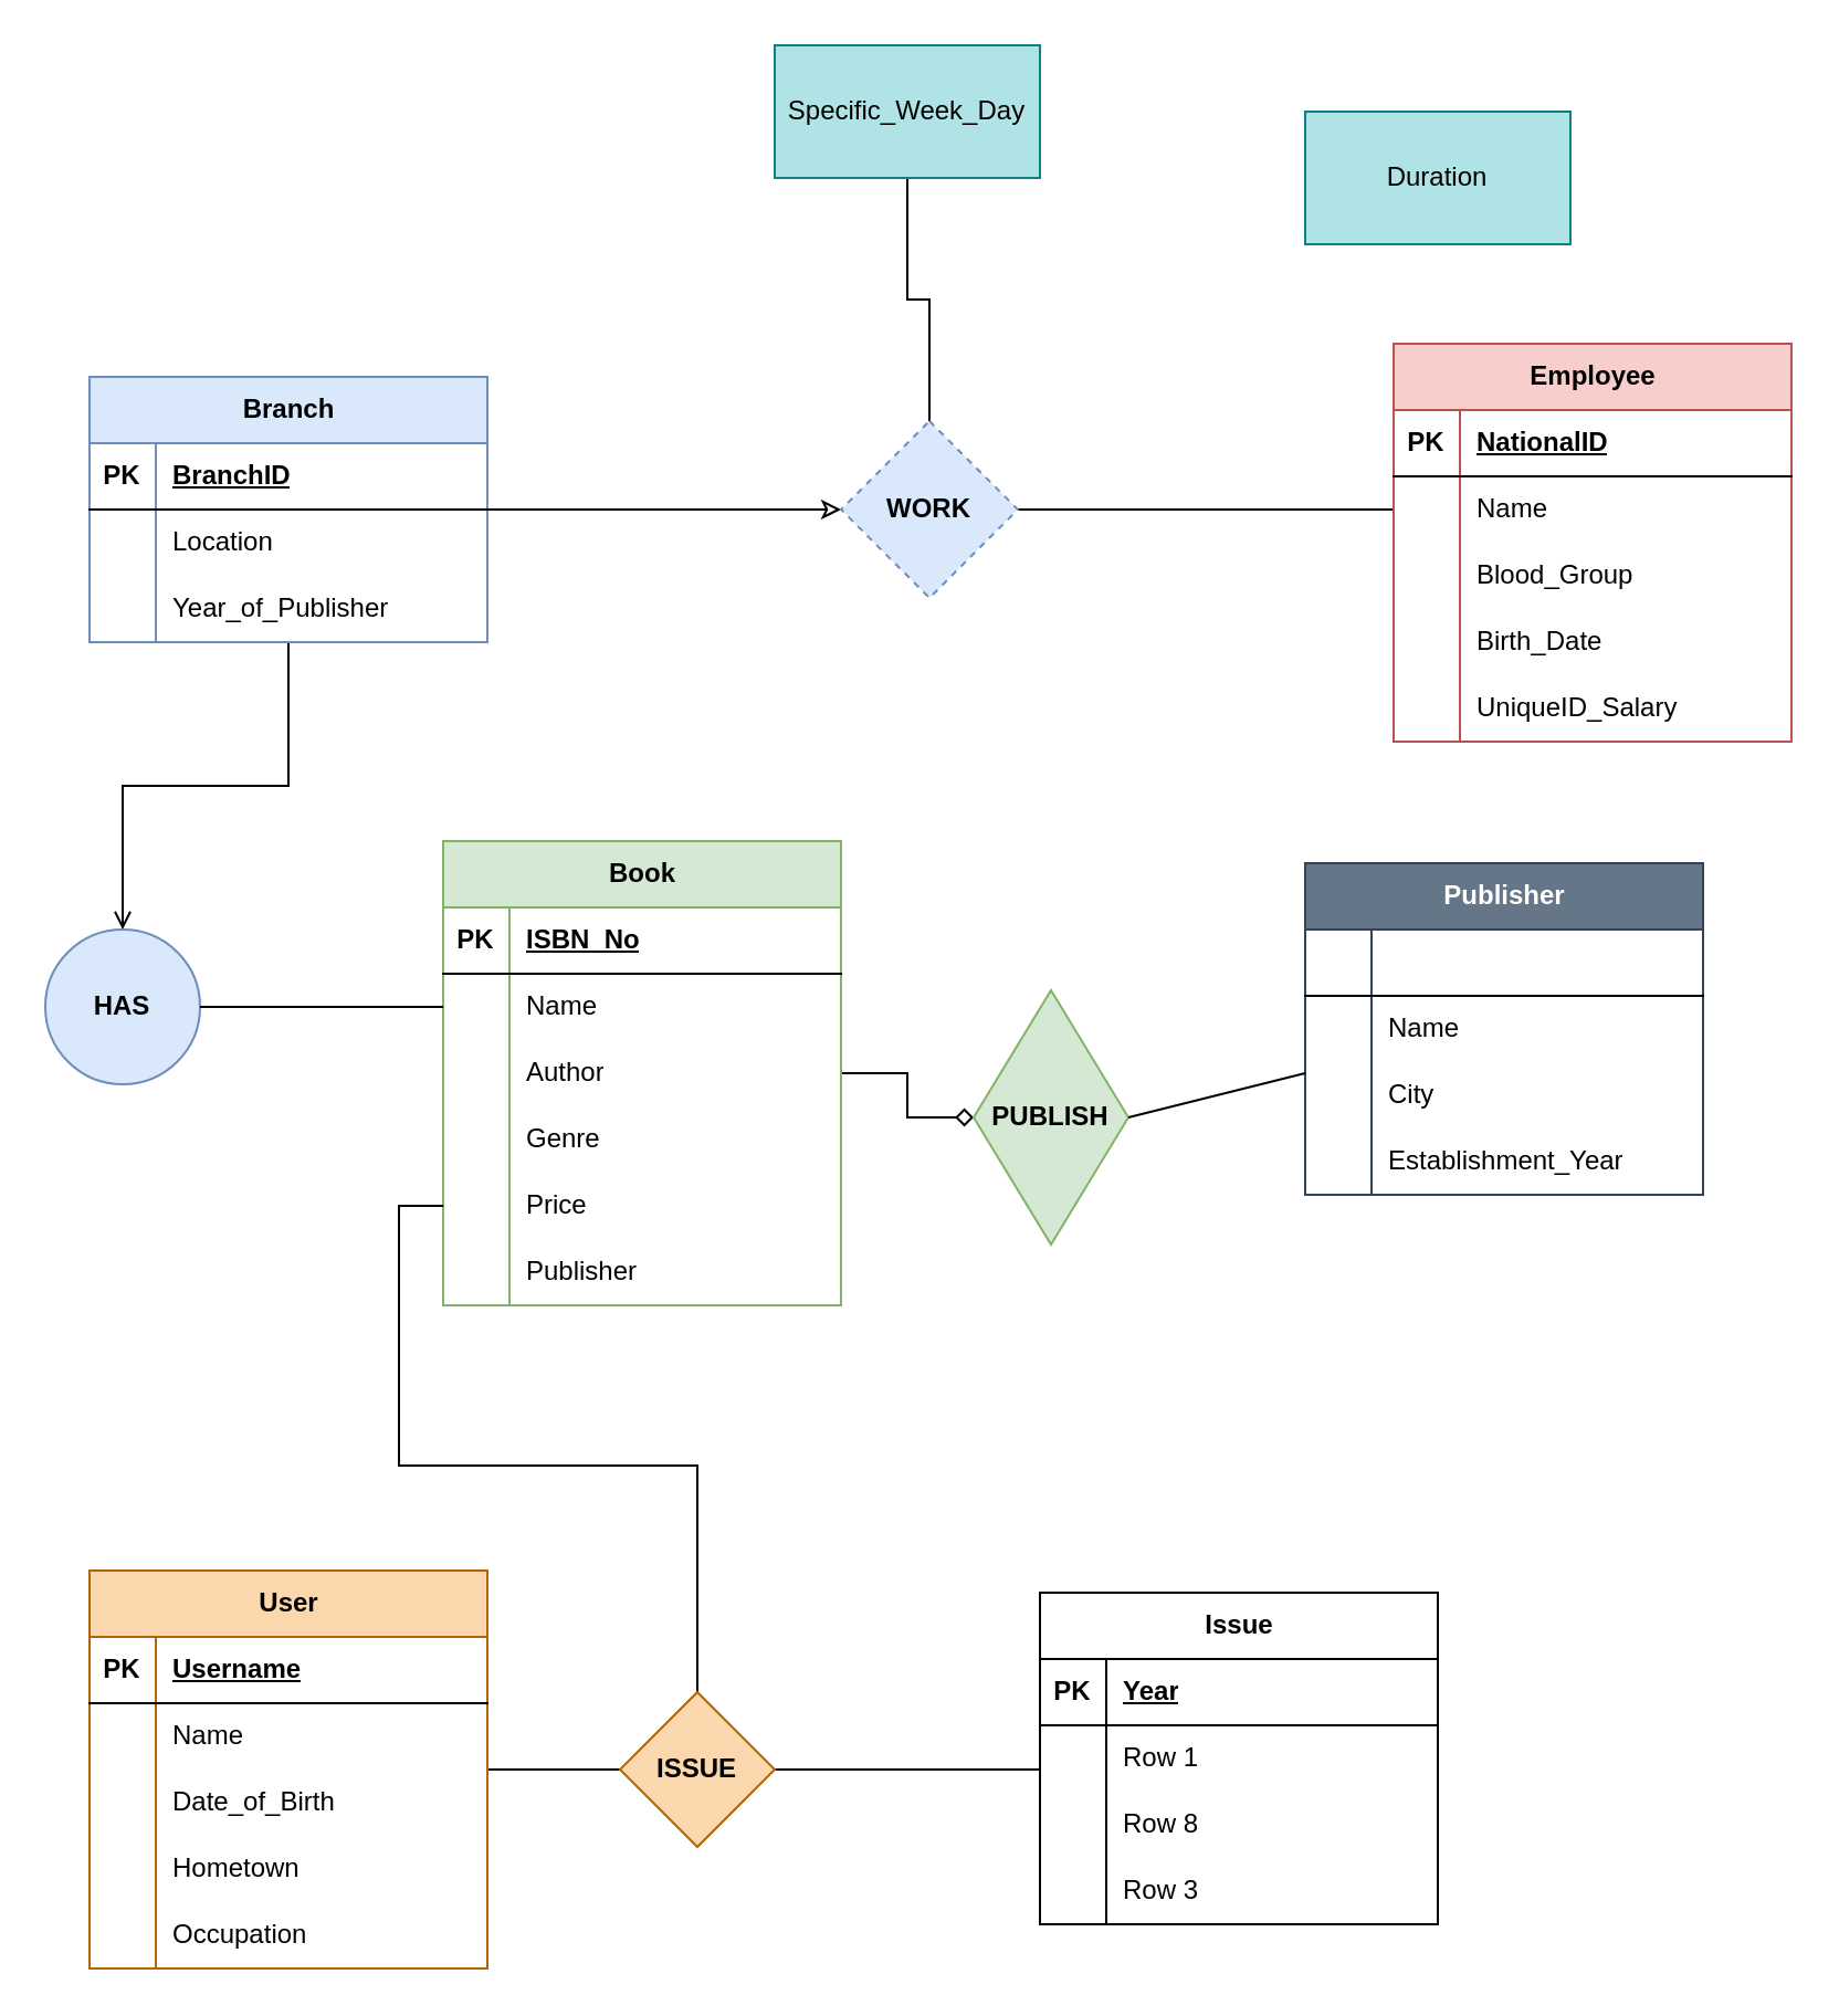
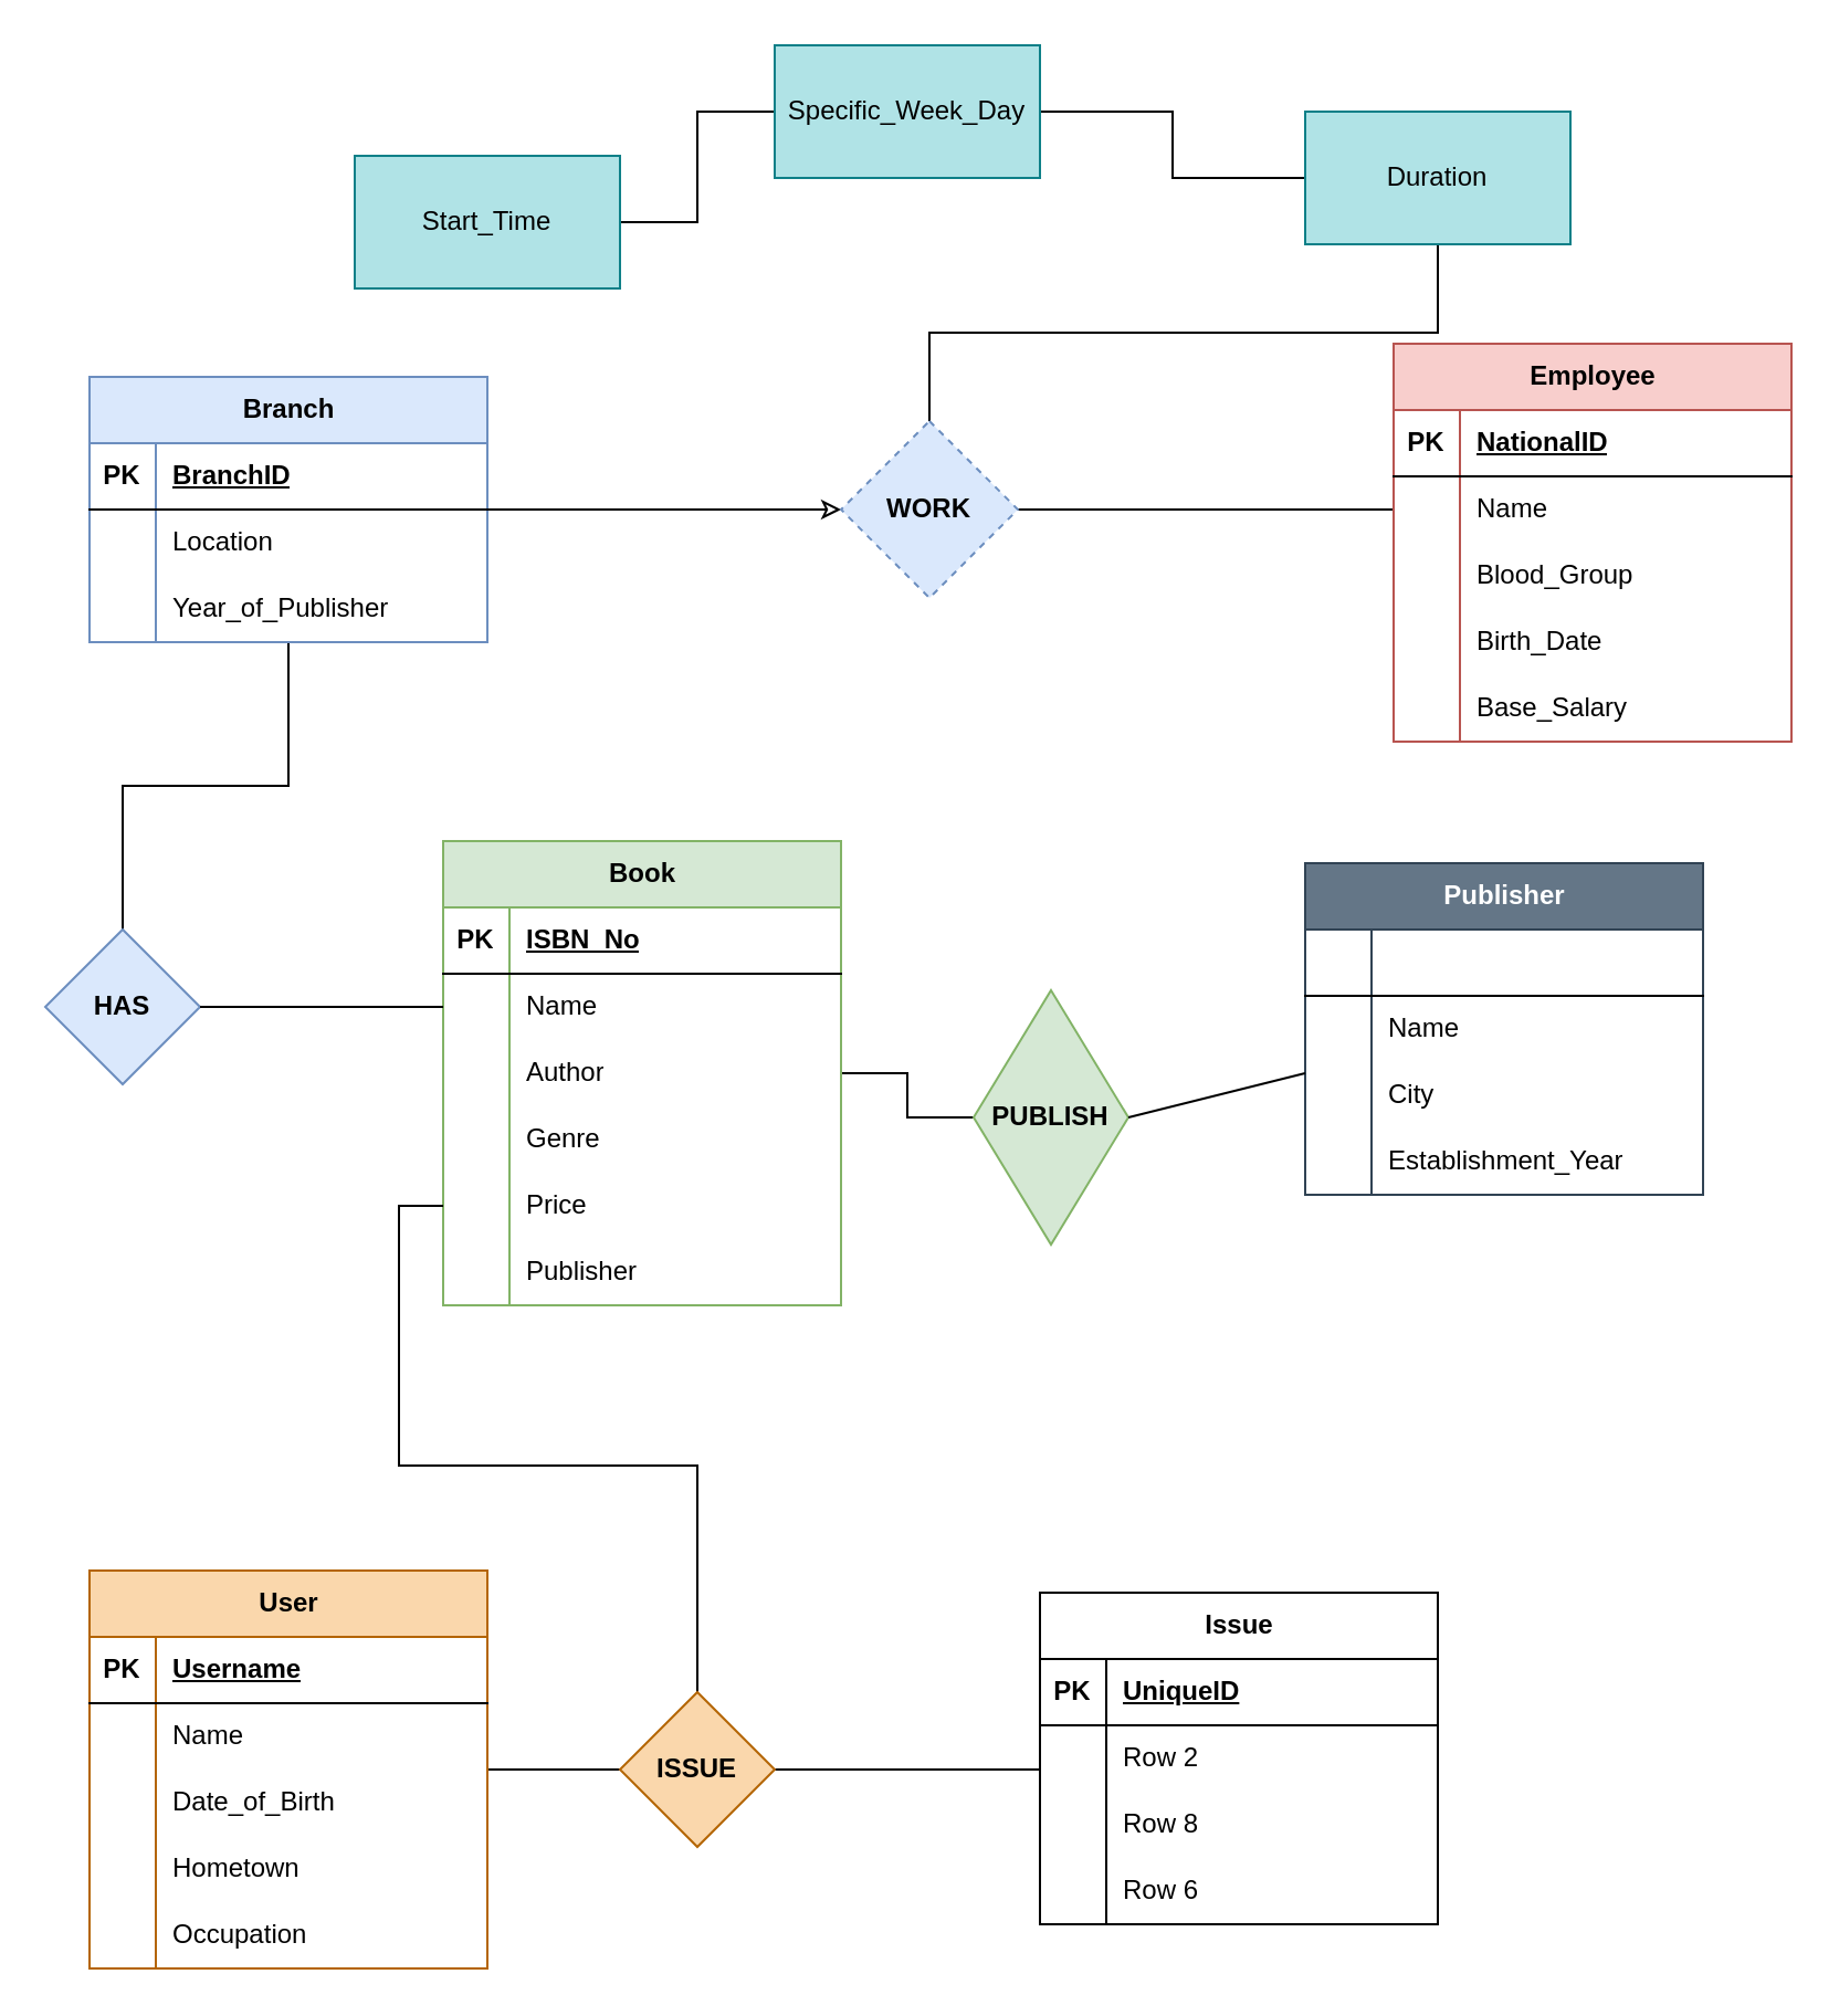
+ <mxCell id="33" value="" style="edgeStyle=orthogonalEdgeStyle;rounded=0;orthogonalLoop=1;jettySize=auto;html=1;endArrow=none;endFill=0;" edge="1" parent="1" source="34" target="36"><mxGeometry relative="1" as="geometry" /></mxCell>
+ <mxCell id="32" value="" style="edgeStyle=orthogonalEdgeStyle;rounded=0;orthogonalLoop=1;jettySize=auto;html=1;endArrow=none;endFill=0;" edge="1" parent="1" source="34" target="35"><mxGeometry relative="1" as="geometry" /></mxCell>
+ <mxCell id="35" value="Start_Time" style="whiteSpace=wrap;html=1;fillColor=#b0e3e6;strokeColor=#0e8088;" vertex="1" parent="1"><mxGeometry x="160" y="70" width="120" height="60" as="geometry" /></mxCell>
- <mxCell id="31" value="" style="edgeStyle=orthogonalEdgeStyle;rounded=0;orthogonalLoop=1;jettySize=auto;html=1;exitX=0.5;exitY=0;exitDx=0;exitDy=0;endArrow=none;endFill=0;" edge="1" parent="1" source="37" target="34"><mxGeometry relative="1" as="geometry"><mxPoint x="420" y="205" as="sourcePoint" /></mxGeometry></mxCell>
+ <mxCell id="31" value="" style="edgeStyle=orthogonalEdgeStyle;rounded=0;orthogonalLoop=1;jettySize=auto;html=1;exitX=0.5;exitY=0;exitDx=0;exitDy=0;endArrow=none;endFill=0;" edge="1" parent="1" source="37" target="36"><mxGeometry relative="1" as="geometry"><mxPoint x="420" y="205" as="sourcePoint" /></mxGeometry></mxCell>
- <mxCell id="30" value="UniqueID_Salary" style="shape=partialRectangle;connectable=0;fillColor=none;top=0;left=0;bottom=0;right=0;align=left;spacingLeft=6;overflow=hidden;whiteSpace=wrap;html=1;" vertex="1" parent="28"><mxGeometry x="30" width="150" height="30" as="geometry"><mxRectangle width="150" height="30" as="alternateBounds" /></mxGeometry></mxCell>
+ <mxCell id="30" value="Base_Salary" style="shape=partialRectangle;connectable=0;fillColor=none;top=0;left=0;bottom=0;right=0;align=left;spacingLeft=6;overflow=hidden;whiteSpace=wrap;html=1;" vertex="1" parent="28"><mxGeometry x="30" width="150" height="30" as="geometry"><mxRectangle width="150" height="30" as="alternateBounds" /></mxGeometry></mxCell>
- <mxCell id="3" value="" style="edgeStyle=orthogonalEdgeStyle;rounded=0;orthogonalLoop=1;jettySize=auto;html=1;endArrow=open;endFill=0;" edge="1" parent="1" source="4" target="71"><mxGeometry relative="1" as="geometry" /></mxCell>
+ <mxCell id="3" value="" style="edgeStyle=orthogonalEdgeStyle;rounded=0;orthogonalLoop=1;jettySize=auto;html=1;endArrow=none;endFill=0;" edge="1" parent="1" source="4" target="71"><mxGeometry relative="1" as="geometry" /></mxCell>
- <mxCell id="71" value="HAS" style="ellipse;whiteSpace=wrap;html=1;fillColor=#dae8fc;strokeColor=#6c8ebf;startSize=30;fontStyle=1;" vertex="1" parent="1"><mxGeometry x="20" y="420" width="70" height="70" as="geometry" /></mxCell>
+ <mxCell id="71" value="HAS" style="rhombus;whiteSpace=wrap;html=1;fillColor=#dae8fc;strokeColor=#6c8ebf;startSize=30;fontStyle=1;" vertex="1" parent="1"><mxGeometry x="20" y="420" width="70" height="70" as="geometry" /></mxCell>
- <mxCell id="38" value="" style="edgeStyle=orthogonalEdgeStyle;rounded=0;orthogonalLoop=1;jettySize=auto;html=1;endArrow=diamond;endFill=0;" edge="1" parent="1" source="39" target="73"><mxGeometry relative="1" as="geometry" /></mxCell>
+ <mxCell id="38" value="" style="edgeStyle=orthogonalEdgeStyle;rounded=0;orthogonalLoop=1;jettySize=auto;html=1;endArrow=none;endFill=0;" edge="1" parent="1" source="39" target="73"><mxGeometry relative="1" as="geometry" /></mxCell>
- <mxCell id="98" value="Year" style="shape=partialRectangle;connectable=0;fillColor=none;top=0;left=0;bottom=0;right=0;align=left;spacingLeft=6;fontStyle=5;overflow=hidden;whiteSpace=wrap;html=1;" vertex="1" parent="96"><mxGeometry x="30" width="150" height="30" as="geometry"><mxRectangle width="150" height="30" as="alternateBounds" /></mxGeometry></mxCell>
+ <mxCell id="98" value="UniqueID" style="shape=partialRectangle;connectable=0;fillColor=none;top=0;left=0;bottom=0;right=0;align=left;spacingLeft=6;fontStyle=5;overflow=hidden;whiteSpace=wrap;html=1;" vertex="1" parent="96"><mxGeometry x="30" width="150" height="30" as="geometry"><mxRectangle width="150" height="30" as="alternateBounds" /></mxGeometry></mxCell>
- <mxCell id="101" value="Row 1" style="shape=partialRectangle;connectable=0;fillColor=none;top=0;left=0;bottom=0;right=0;align=left;spacingLeft=6;overflow=hidden;whiteSpace=wrap;html=1;" vertex="1" parent="99"><mxGeometry x="30" width="150" height="30" as="geometry"><mxRectangle width="150" height="30" as="alternateBounds" /></mxGeometry></mxCell>
+ <mxCell id="101" value="Row 2" style="shape=partialRectangle;connectable=0;fillColor=none;top=0;left=0;bottom=0;right=0;align=left;spacingLeft=6;overflow=hidden;whiteSpace=wrap;html=1;" vertex="1" parent="99"><mxGeometry x="30" width="150" height="30" as="geometry"><mxRectangle width="150" height="30" as="alternateBounds" /></mxGeometry></mxCell>
- <mxCell id="107" value="Row 3" style="shape=partialRectangle;connectable=0;fillColor=none;top=0;left=0;bottom=0;right=0;align=left;spacingLeft=6;overflow=hidden;whiteSpace=wrap;html=1;" vertex="1" parent="105"><mxGeometry x="30" width="150" height="30" as="geometry"><mxRectangle width="150" height="30" as="alternateBounds" /></mxGeometry></mxCell>
+ <mxCell id="107" value="Row 6" style="shape=partialRectangle;connectable=0;fillColor=none;top=0;left=0;bottom=0;right=0;align=left;spacingLeft=6;overflow=hidden;whiteSpace=wrap;html=1;" vertex="1" parent="105"><mxGeometry x="30" width="150" height="30" as="geometry"><mxRectangle width="150" height="30" as="alternateBounds" /></mxGeometry></mxCell>
